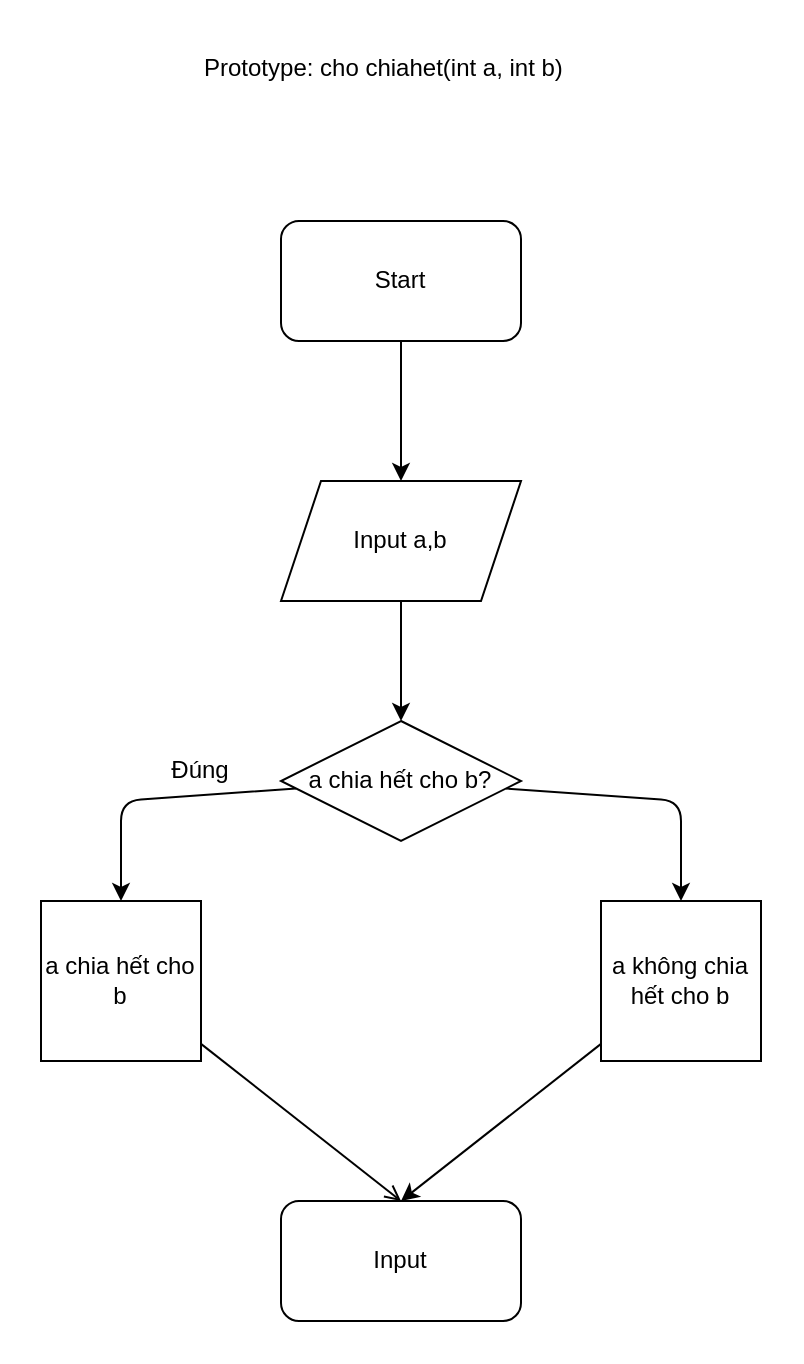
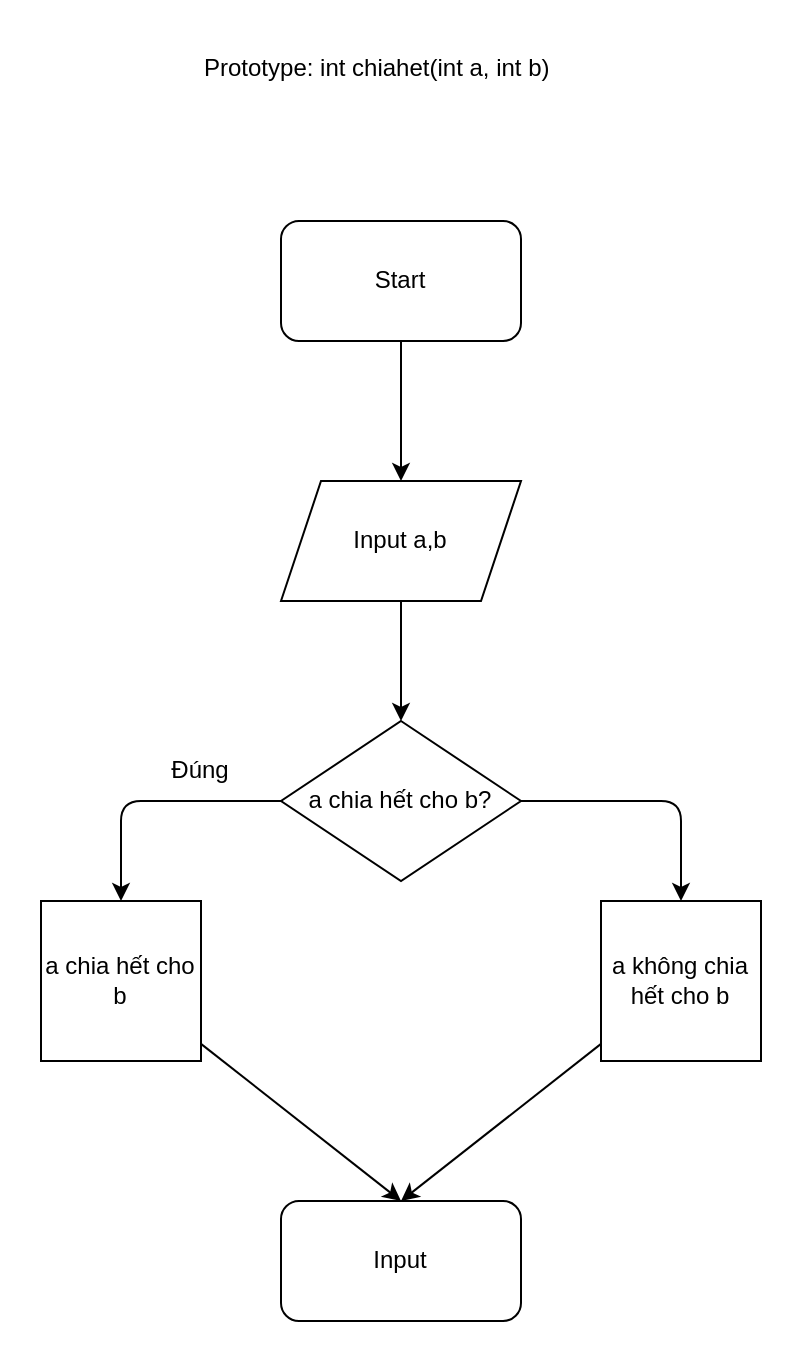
- <mxCell id="15" value="Prototype: cho chiahet(int a, int b)" style="text;whiteSpace=wrap;html=1;" vertex="1" parent="1"><mxGeometry x="100" y="20" width="210" height="40" as="geometry" /></mxCell>
+ <mxCell id="15" value="Prototype: int chiahet(int a, int b)" style="text;whiteSpace=wrap;html=1;" vertex="1" parent="1"><mxGeometry x="100" y="20" width="210" height="40" as="geometry" /></mxCell>
- <mxCell id="8" value="a chia hết cho b?" style="rhombus;whiteSpace=wrap;html=1;" parent="1" vertex="1"><mxGeometry x="140" y="360" width="120" height="60" as="geometry" /></mxCell>
+ <mxCell id="8" value="a chia hết cho b?" style="rhombus;whiteSpace=wrap;html=1;" parent="1" vertex="1"><mxGeometry x="140" y="360" width="120" height="80" as="geometry" /></mxCell>
- <mxCell id="9" style="edgeStyle=none;html=1;entryX=0.5;entryY=0;entryDx=0;entryDy=0;endArrow=open;" parent="1" source="10" target="13" edge="1"><mxGeometry relative="1" as="geometry" /></mxCell>
+ <mxCell id="9" style="edgeStyle=none;html=1;entryX=0.5;entryY=0;entryDx=0;entryDy=0;" parent="1" source="10" target="13" edge="1"><mxGeometry relative="1" as="geometry" /></mxCell>
